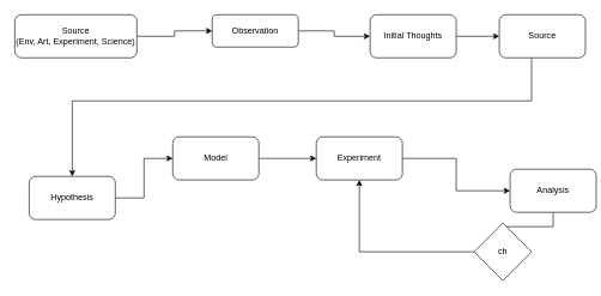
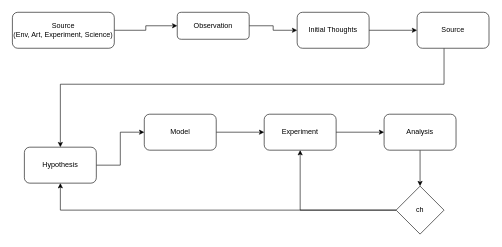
- <mxCell id="7" value="Initial Thoughts" style="whiteSpace=wrap;html=1;rounded=1;" vertex="1" parent="1"><mxGeometry x="515" y="20" width="120" height="60" as="geometry" /></mxCell>
+ <mxCell id="7" value="Initial Thoughts" style="whiteSpace=wrap;html=1;rounded=1;" vertex="1" parent="1"><mxGeometry x="495" y="20" width="120" height="60" as="geometry" /></mxCell>
- <mxCell id="17" value="Analysis" style="whiteSpace=wrap;html=1;rounded=1;" vertex="1" parent="1"><mxGeometry x="710" y="235" width="120" height="60" as="geometry" /></mxCell>
+ <mxCell id="17" value="Analysis" style="whiteSpace=wrap;html=1;rounded=1;" vertex="1" parent="1"><mxGeometry x="640" y="190" width="120" height="60" as="geometry" /></mxCell>
+ <mxCell id="19" style="edgeStyle=orthogonalEdgeStyle;rounded=0;orthogonalLoop=1;jettySize=auto;html=1;" edge="1" parent="1" source="20" target="11"><mxGeometry relative="1" as="geometry" /></mxCell>
